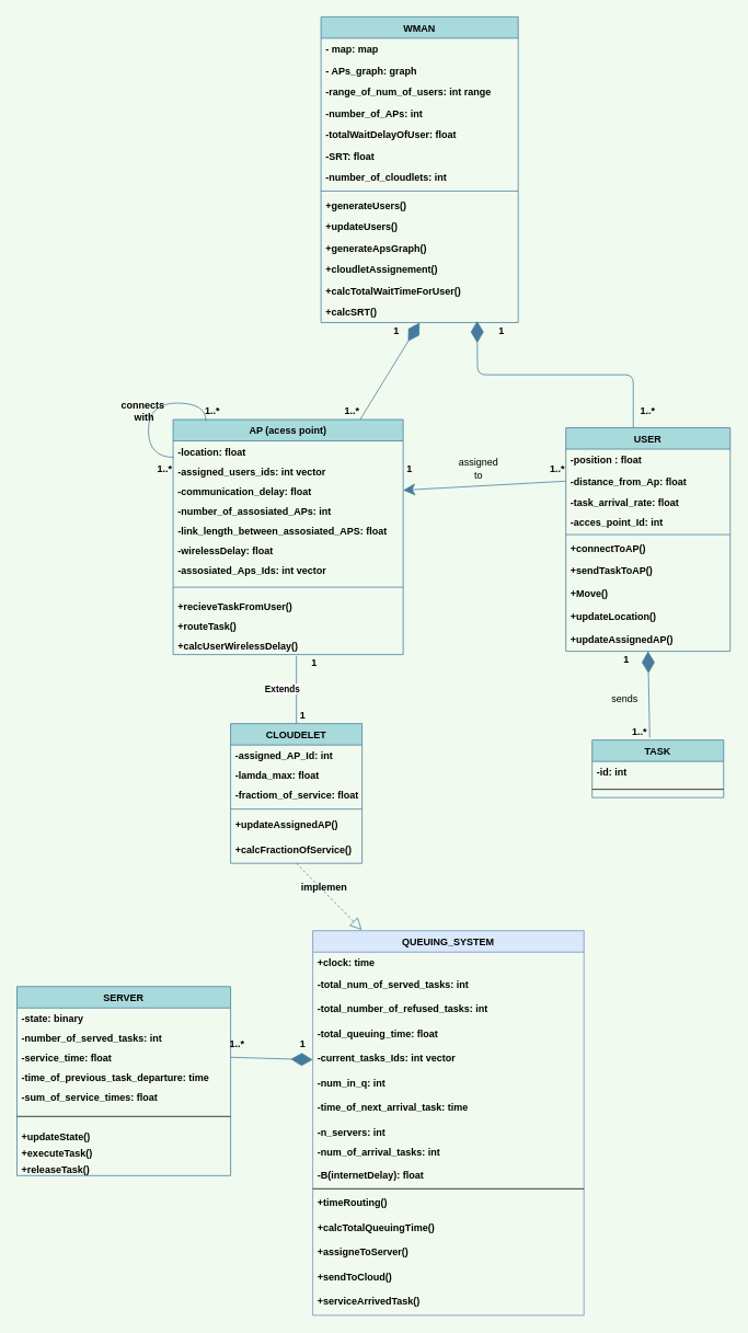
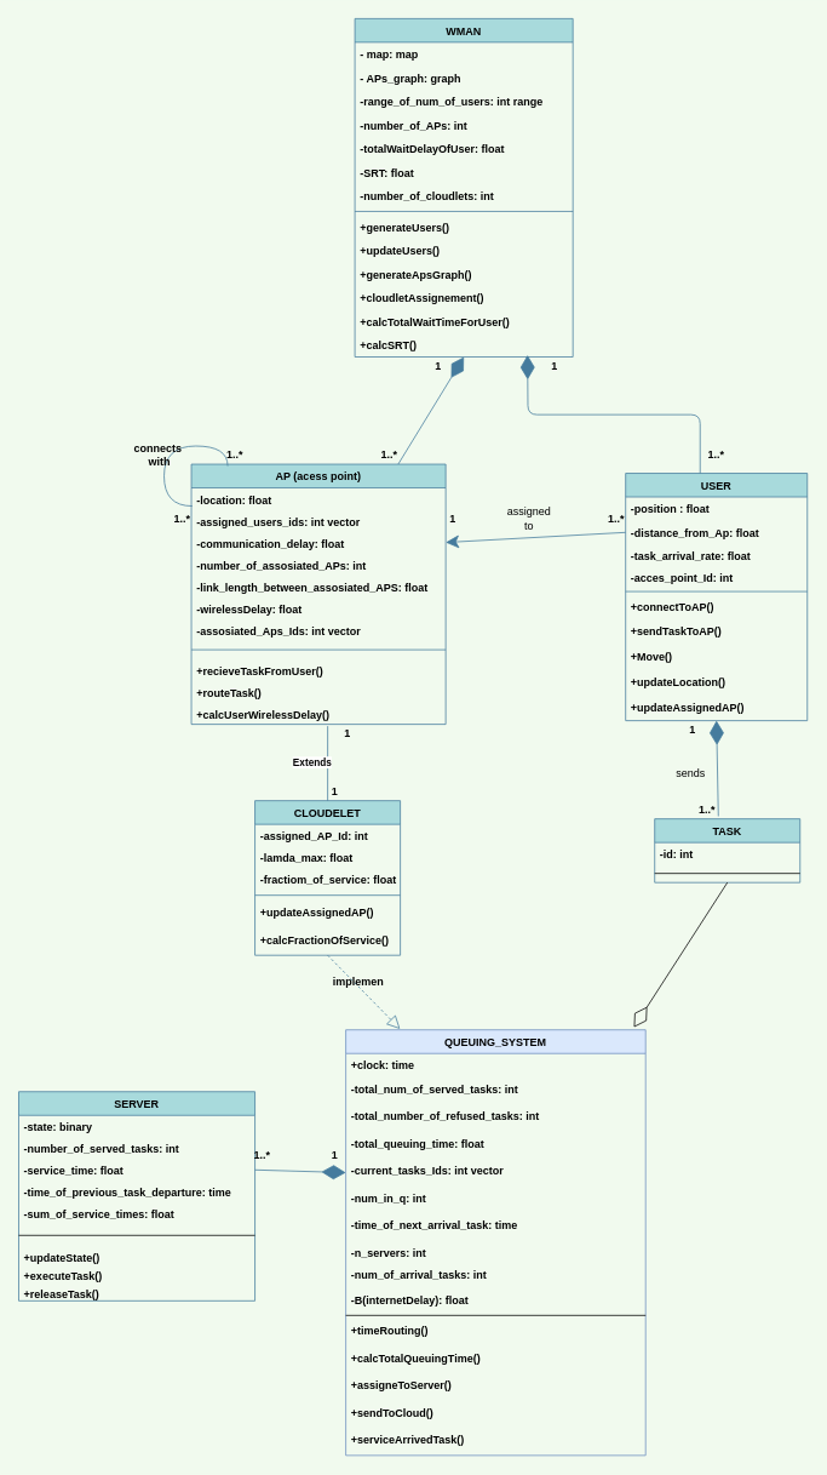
+ <mxCell id="72" value="" style="endArrow=diamondThin;endFill=0;endSize=24;html=1;entryX=0.961;entryY=-0.006;entryDx=0;entryDy=0;entryPerimeter=0;exitX=0.5;exitY=1;exitDx=0;exitDy=0;" edge="1" parent="1" source="66" target="85"><mxGeometry width="160" relative="1" as="geometry"><mxPoint x="790" y="1270" as="sourcePoint" /><mxPoint x="780" y="1460" as="targetPoint" /></mxGeometry></mxCell>
